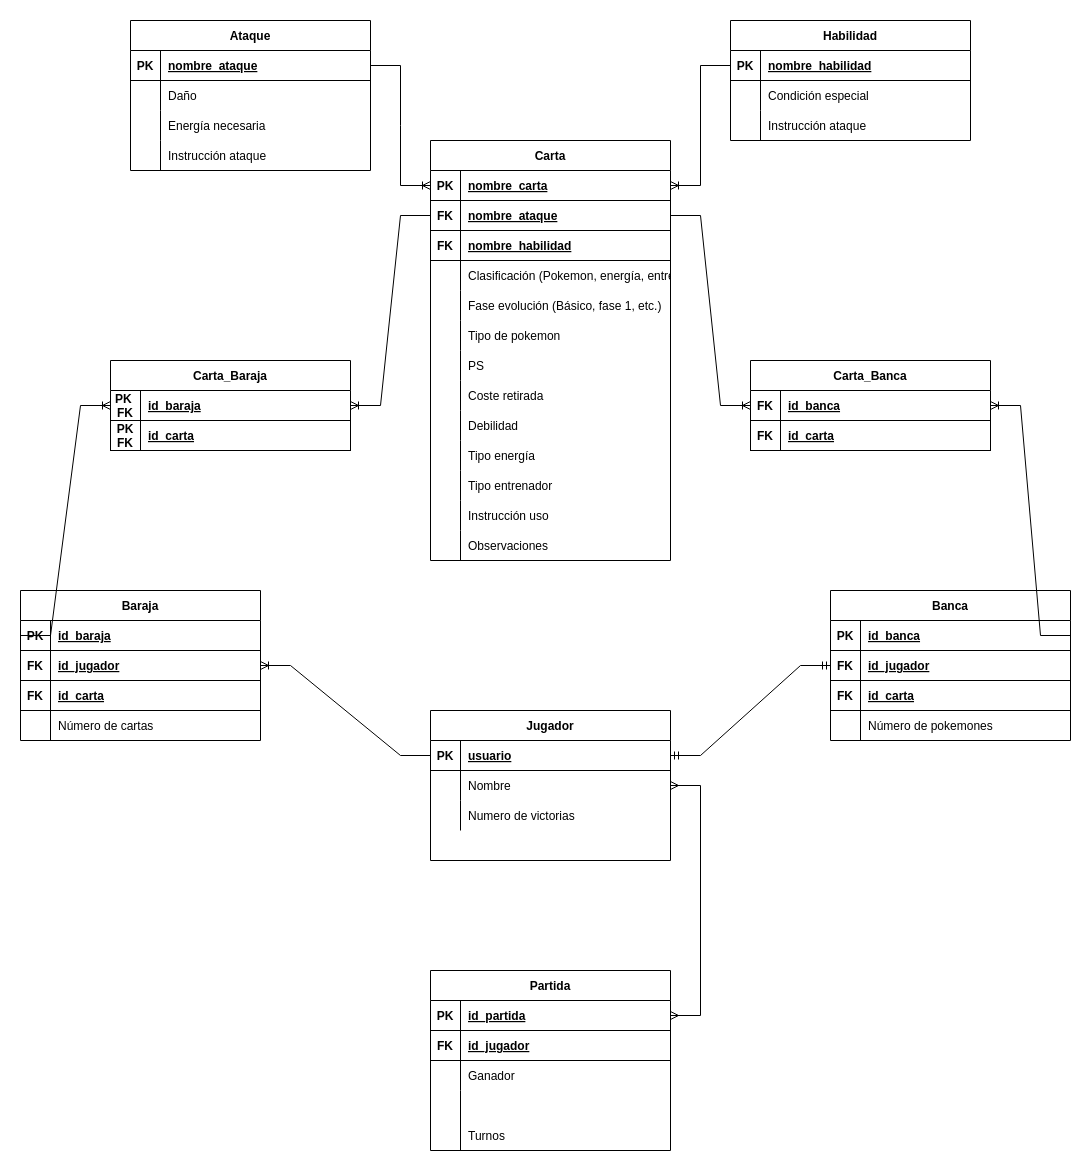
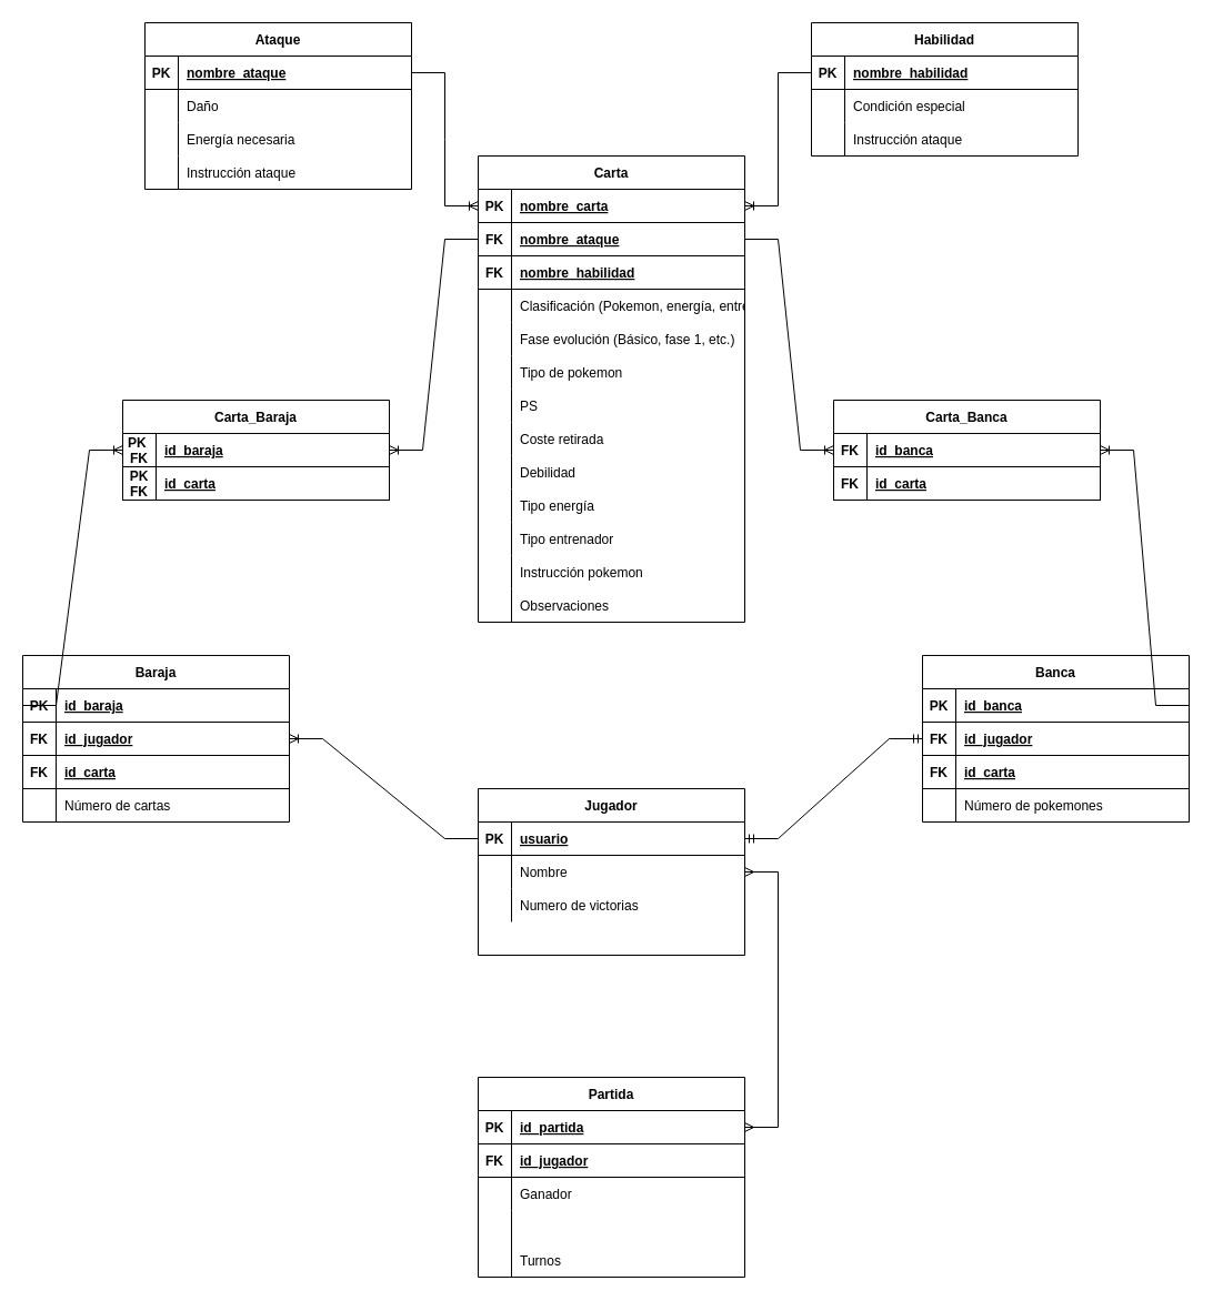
- <mxCell id="38" value="Instrucción uso" style="shape=partialRectangle;overflow=hidden;connectable=0;fillColor=none;top=0;left=0;bottom=0;right=0;align=left;spacingLeft=6;" vertex="1" parent="36"><mxGeometry x="30" width="210" height="30" as="geometry"><mxRectangle width="210" height="30" as="alternateBounds" /></mxGeometry></mxCell>
+ <mxCell id="38" value="Instrucción pokemon" style="shape=partialRectangle;overflow=hidden;connectable=0;fillColor=none;top=0;left=0;bottom=0;right=0;align=left;spacingLeft=6;" vertex="1" parent="36"><mxGeometry x="30" width="210" height="30" as="geometry"><mxRectangle width="210" height="30" as="alternateBounds" /></mxGeometry></mxCell>
